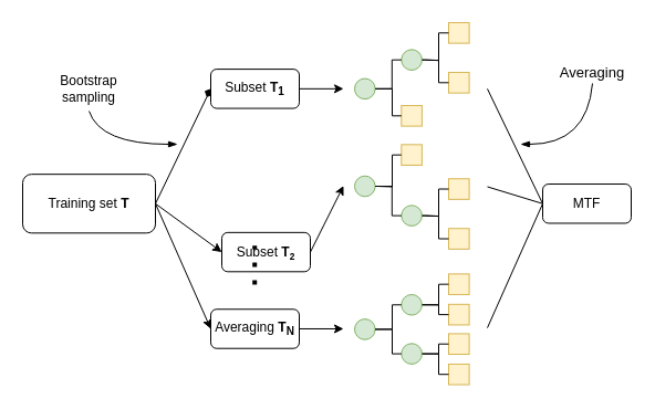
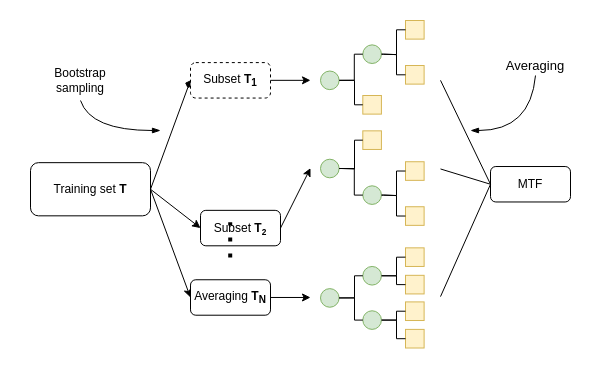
- <mxCell id="7" value="Subset &lt;b&gt;T&lt;sub&gt;1&lt;/sub&gt;&lt;/b&gt;" style="rounded=1;whiteSpace=wrap;html=1;" vertex="1" parent="6"><mxGeometry y="42.101" width="80" height="35.454" as="geometry" /></mxCell>
+ <mxCell id="7" value="Subset &lt;b&gt;T&lt;sub&gt;1&lt;/sub&gt;&lt;/b&gt;" style="rounded=1;whiteSpace=wrap;html=1;dashed=1;" vertex="1" parent="6"><mxGeometry y="42.101" width="80" height="35.454" as="geometry" /></mxCell>
- <mxCell id="2" value="Training set &lt;b&gt;T&lt;/b&gt;" style="rounded=1;whiteSpace=wrap;html=1;" vertex="1" parent="1"><mxGeometry y="157.162" width="120" height="53.181" as="geometry" x="20" /></mxCell>
+ <mxCell id="2" value="Training set &lt;b&gt;T&lt;/b&gt;" style="rounded=1;whiteSpace=wrap;html=1;" vertex="1" parent="1"><mxGeometry x="30" y="162.162" width="120" height="53.181" as="geometry" /></mxCell>
